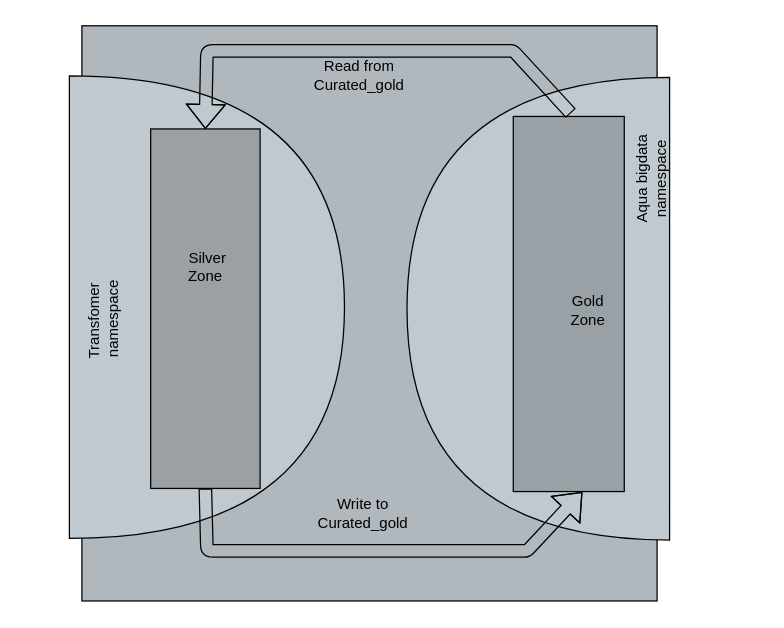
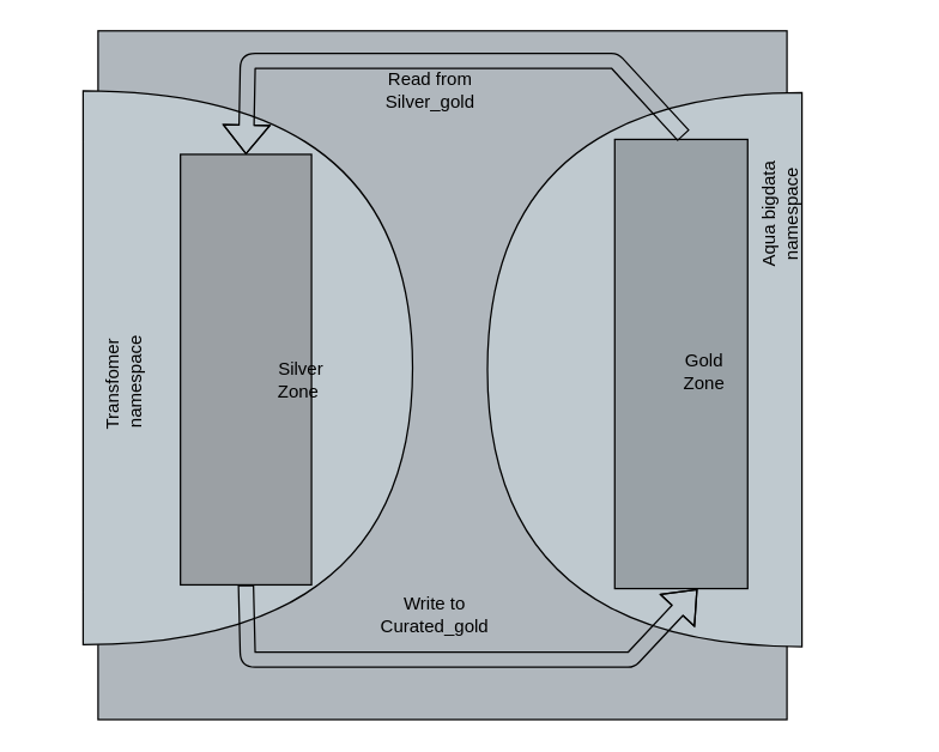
- <mxCell id="12" value="Read from Curated_gold" style="text;html=1;strokeColor=none;fillColor=none;align=center;verticalAlign=middle;whiteSpace=wrap;rounded=0;" vertex="1" parent="1"><mxGeometry x="247.5" y="50" width="77.5" height="20" as="geometry" /></mxCell>
+ <mxCell id="12" value="Read from Silver_gold" style="text;html=1;strokeColor=none;fillColor=none;align=center;verticalAlign=middle;whiteSpace=wrap;rounded=0;" vertex="1" parent="1"><mxGeometry x="247.5" y="50" width="77.5" height="20" as="geometry" /></mxCell>
- <mxCell id="8" value="&amp;nbsp;Silver Zone" style="text;html=1;strokeColor=none;fillColor=none;align=center;verticalAlign=middle;whiteSpace=wrap;rounded=0;" vertex="1" parent="1"><mxGeometry x="143.75" y="202.5" width="40" height="20" as="geometry" /></mxCell>
+ <mxCell id="8" value="&amp;nbsp;Silver Zone" style="text;html=1;strokeColor=none;fillColor=none;align=center;verticalAlign=middle;whiteSpace=wrap;rounded=0;" vertex="1" parent="1"><mxGeometry x="178.75" y="242.5" width="40" height="20" as="geometry" /></mxCell>
